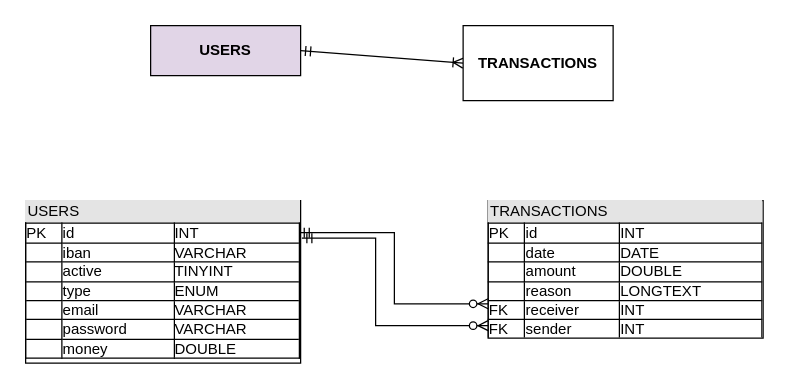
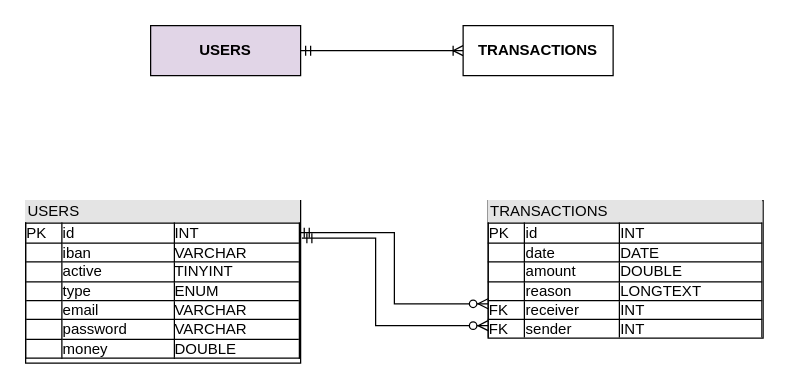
- <mxCell id="5" value="&lt;font color=&quot;#000000&quot;&gt;TRANSACTIONS&lt;/font&gt;" style="rounded=0;whiteSpace=wrap;html=1;fillColor=#ffffff;fontStyle=1;strokeColor=#000000;" parent="1" vertex="1"><mxGeometry x="370" y="20" width="120" height="60" as="geometry" /></mxCell>
+ <mxCell id="5" value="&lt;font color=&quot;#000000&quot;&gt;TRANSACTIONS&lt;/font&gt;" style="rounded=0;whiteSpace=wrap;html=1;fillColor=#ffffff;fontStyle=1;strokeColor=#000000;" parent="1" vertex="1"><mxGeometry x="370" y="20" width="120" height="40" as="geometry" /></mxCell>
